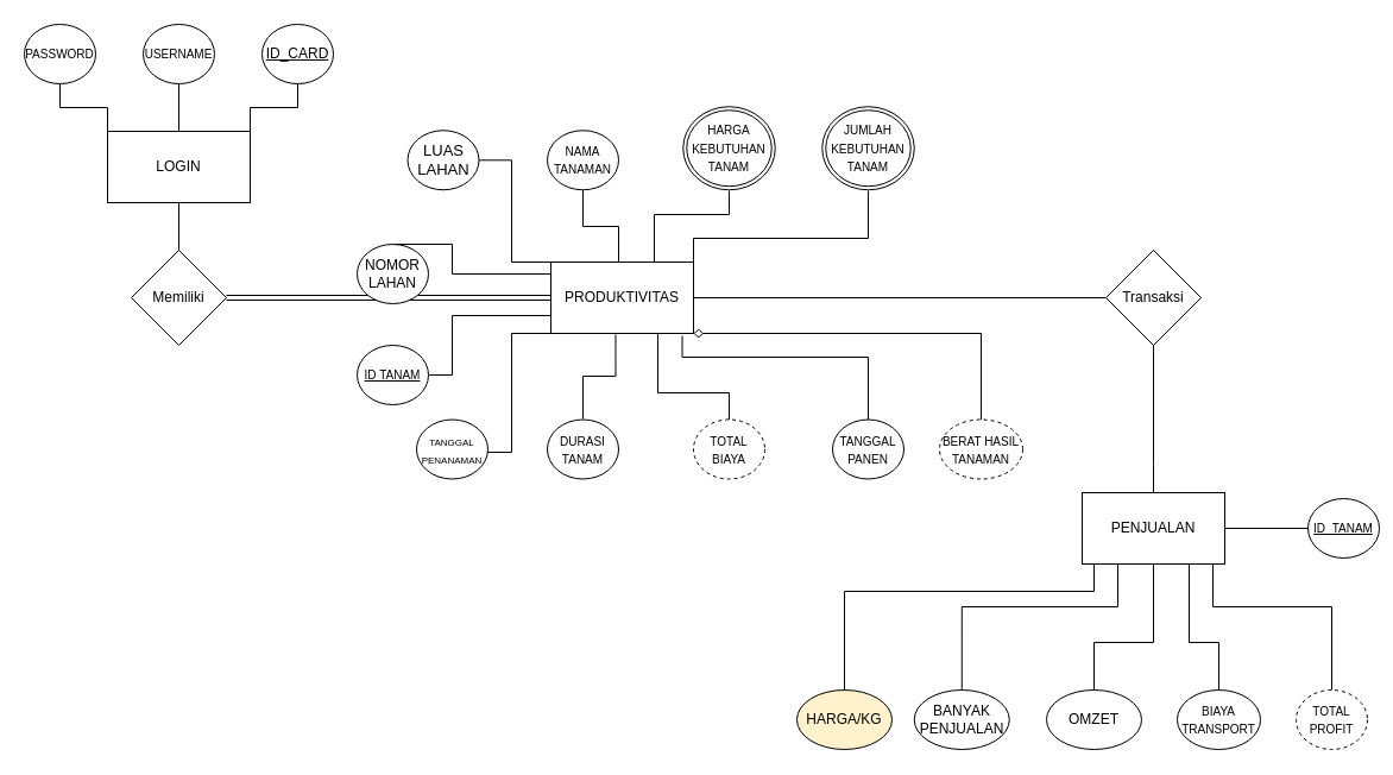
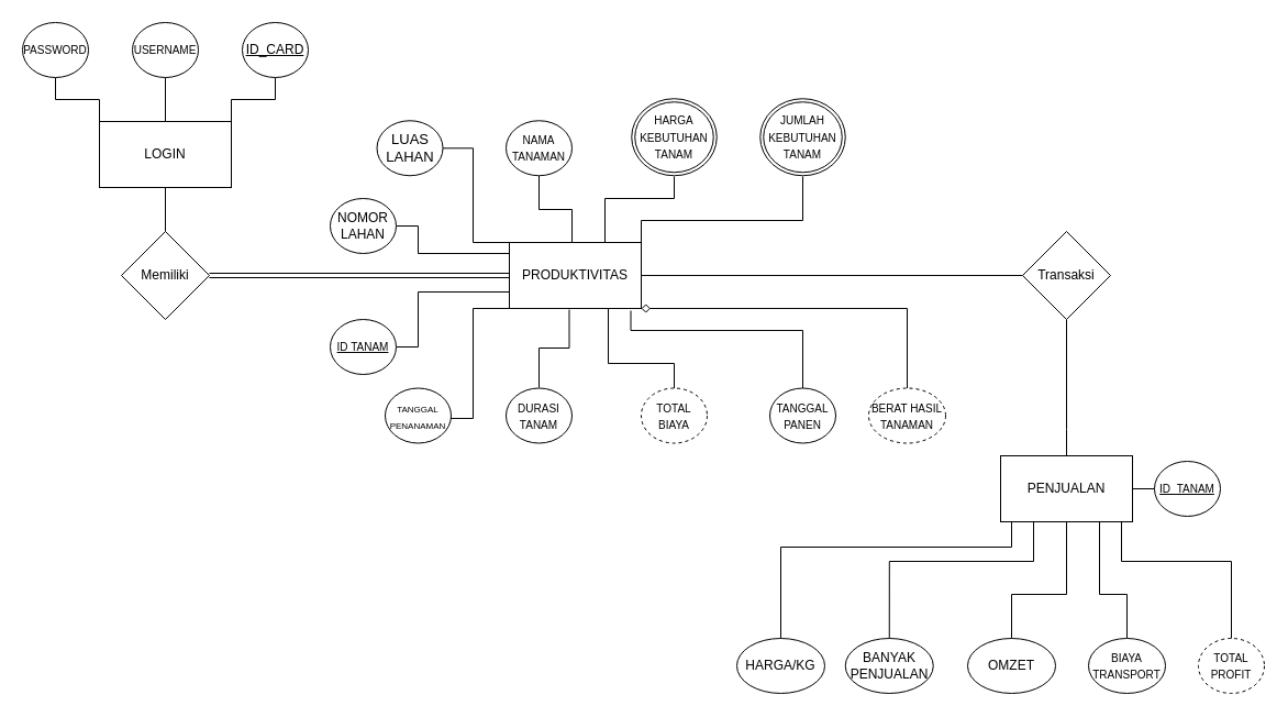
- <mxCell id="36" value="NOMOR LAHAN" style="ellipse;whiteSpace=wrap;html=1;" parent="1" vertex="1"><mxGeometry x="300" y="205" width="60" height="50" as="geometry" /></mxCell>
+ <mxCell id="36" value="NOMOR LAHAN" style="ellipse;whiteSpace=wrap;html=1;" parent="1" vertex="1"><mxGeometry x="300" y="180" width="60" height="50" as="geometry" /></mxCell>
- <mxCell id="33" value="&lt;font style=&quot;font-size: 10px&quot;&gt;&lt;u&gt;ID_TANAM&lt;/u&gt;&lt;/font&gt;" style="ellipse;whiteSpace=wrap;html=1;" parent="1" vertex="1"><mxGeometry x="1100" y="419" width="60" height="50" as="geometry" /></mxCell>
+ <mxCell id="33" value="&lt;font style=&quot;font-size: 10px&quot;&gt;&lt;u&gt;ID_TANAM&lt;/u&gt;&lt;/font&gt;" style="ellipse;whiteSpace=wrap;html=1;" parent="1" vertex="1"><mxGeometry x="1050" y="419" width="60" height="50" as="geometry" /></mxCell>
- <mxCell id="49" value="HARGA/KG" style="ellipse;whiteSpace=wrap;html=1;fillColor=#fff2cc;" parent="1" vertex="1"><mxGeometry x="670" y="580" width="80" height="50" as="geometry" /></mxCell>
+ <mxCell id="49" value="HARGA/KG" style="ellipse;whiteSpace=wrap;html=1;" parent="1" vertex="1"><mxGeometry x="670" y="580" width="80" height="50" as="geometry" /></mxCell>
